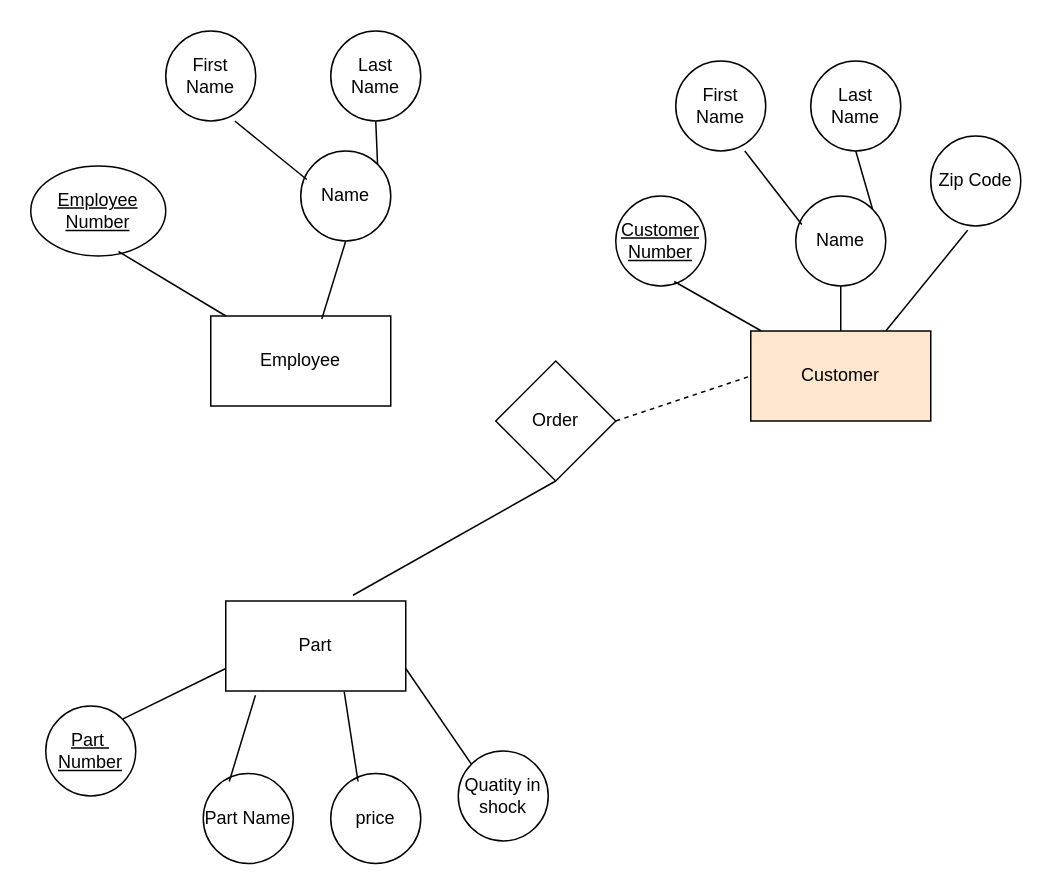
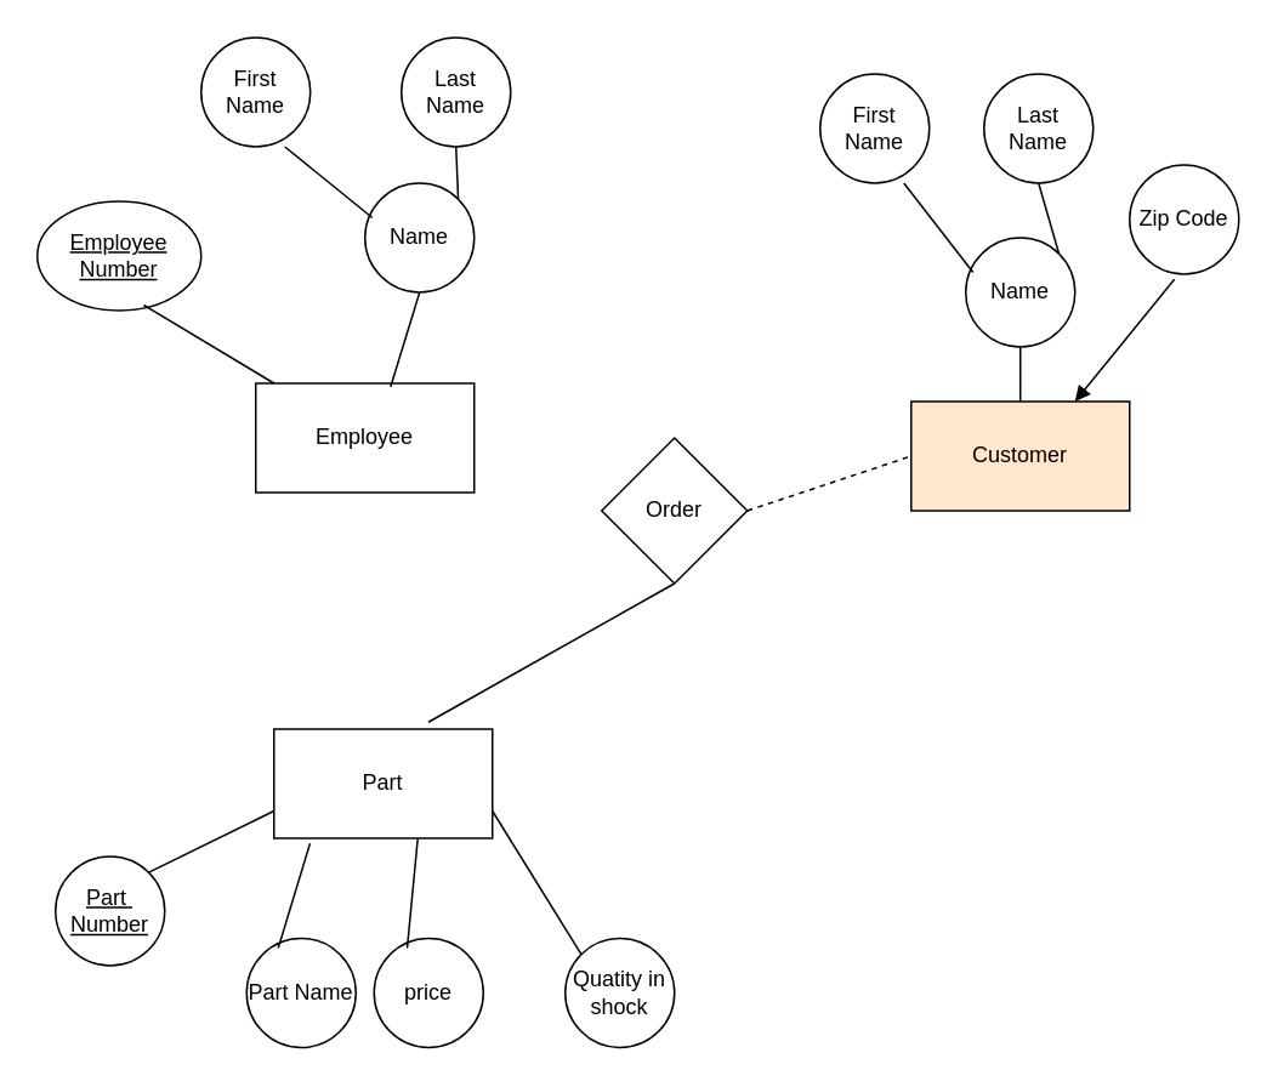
- <mxCell id="12" value="&lt;u&gt;Customer Number&lt;/u&gt;" style="ellipse;whiteSpace=wrap;html=1;aspect=fixed;" vertex="1" parent="1"><mxGeometry x="410" y="130" width="60" height="60" as="geometry" /></mxCell>
- <mxCell id="16" value="" style="endArrow=none;html=1;rounded=0;exitX=0.65;exitY=0.95;exitDx=0;exitDy=0;exitPerimeter=0;" edge="1" parent="1" source="12" target="11"><mxGeometry width="50" height="50" relative="1" as="geometry"><mxPoint x="630" y="360" as="sourcePoint" /><mxPoint x="680" y="310" as="targetPoint" /></mxGeometry></mxCell>
- <mxCell id="21" value="" style="endArrow=none;html=1;rounded=0;exitX=0.41;exitY=1.048;exitDx=0;exitDy=0;entryX=0.75;entryY=0;entryDx=0;entryDy=0;exitPerimeter=0;" edge="1" parent="1" source="20" target="11"><mxGeometry width="50" height="50" relative="1" as="geometry"><mxPoint x="570" y="200" as="sourcePoint" /><mxPoint x="570" y="230" as="targetPoint" /></mxGeometry></mxCell>
+ <mxCell id="21" value="" style="endArrow=block;html=1;rounded=0;exitX=0.41;exitY=1.048;exitDx=0;exitDy=0;entryX=0.75;entryY=0;entryDx=0;entryDy=0;exitPerimeter=0;" edge="1" parent="1" source="20" target="11"><mxGeometry width="50" height="50" relative="1" as="geometry"><mxPoint x="570" y="200" as="sourcePoint" /><mxPoint x="570" y="230" as="targetPoint" /></mxGeometry></mxCell>
- <mxCell id="26" value="Quatity in shock" style="ellipse;whiteSpace=wrap;html=1;aspect=fixed;" vertex="1" parent="1"><mxGeometry x="305" y="500" width="60" height="60" as="geometry" /></mxCell>
+ <mxCell id="26" value="Quatity in shock" style="ellipse;whiteSpace=wrap;html=1;aspect=fixed;" vertex="1" parent="1"><mxGeometry x="310" y="515" width="60" height="60" as="geometry" /></mxCell>
- <mxCell id="25" value="price" style="ellipse;whiteSpace=wrap;html=1;aspect=fixed;" vertex="1" parent="1"><mxGeometry x="220" y="515" width="60" height="60" as="geometry" /></mxCell>
+ <mxCell id="25" value="price" style="ellipse;whiteSpace=wrap;html=1;aspect=fixed;" vertex="1" parent="1"><mxGeometry x="205" y="515" width="60" height="60" as="geometry" /></mxCell>
